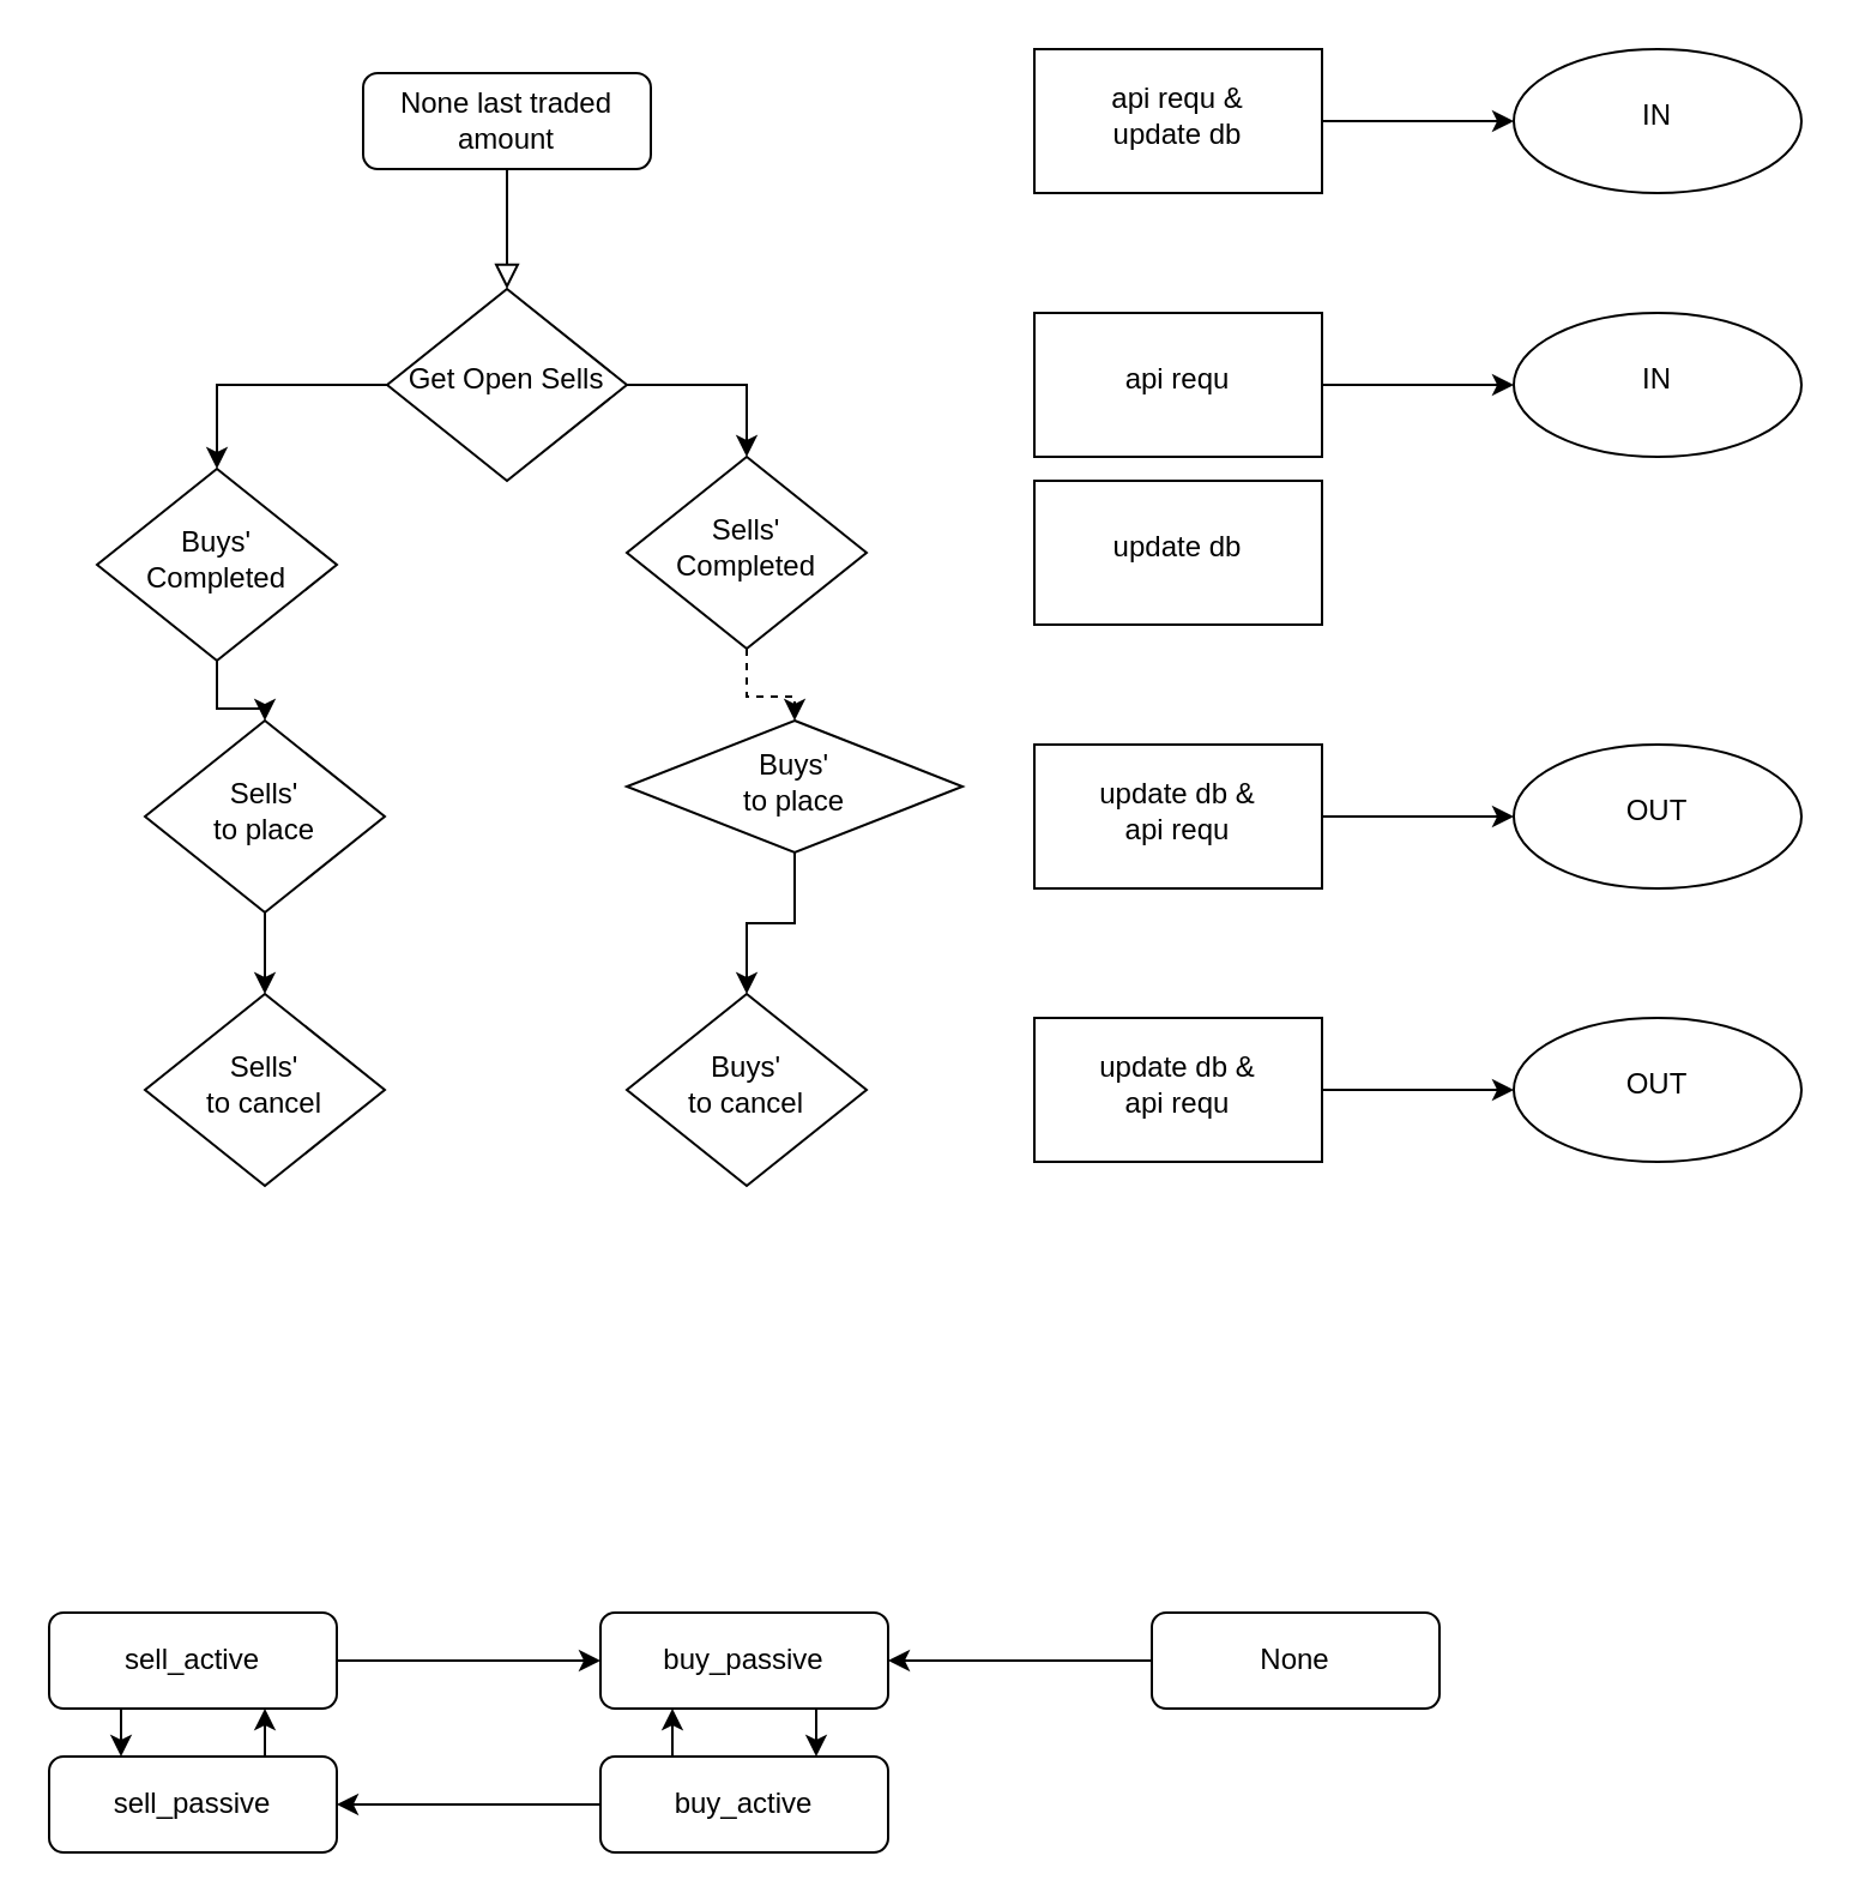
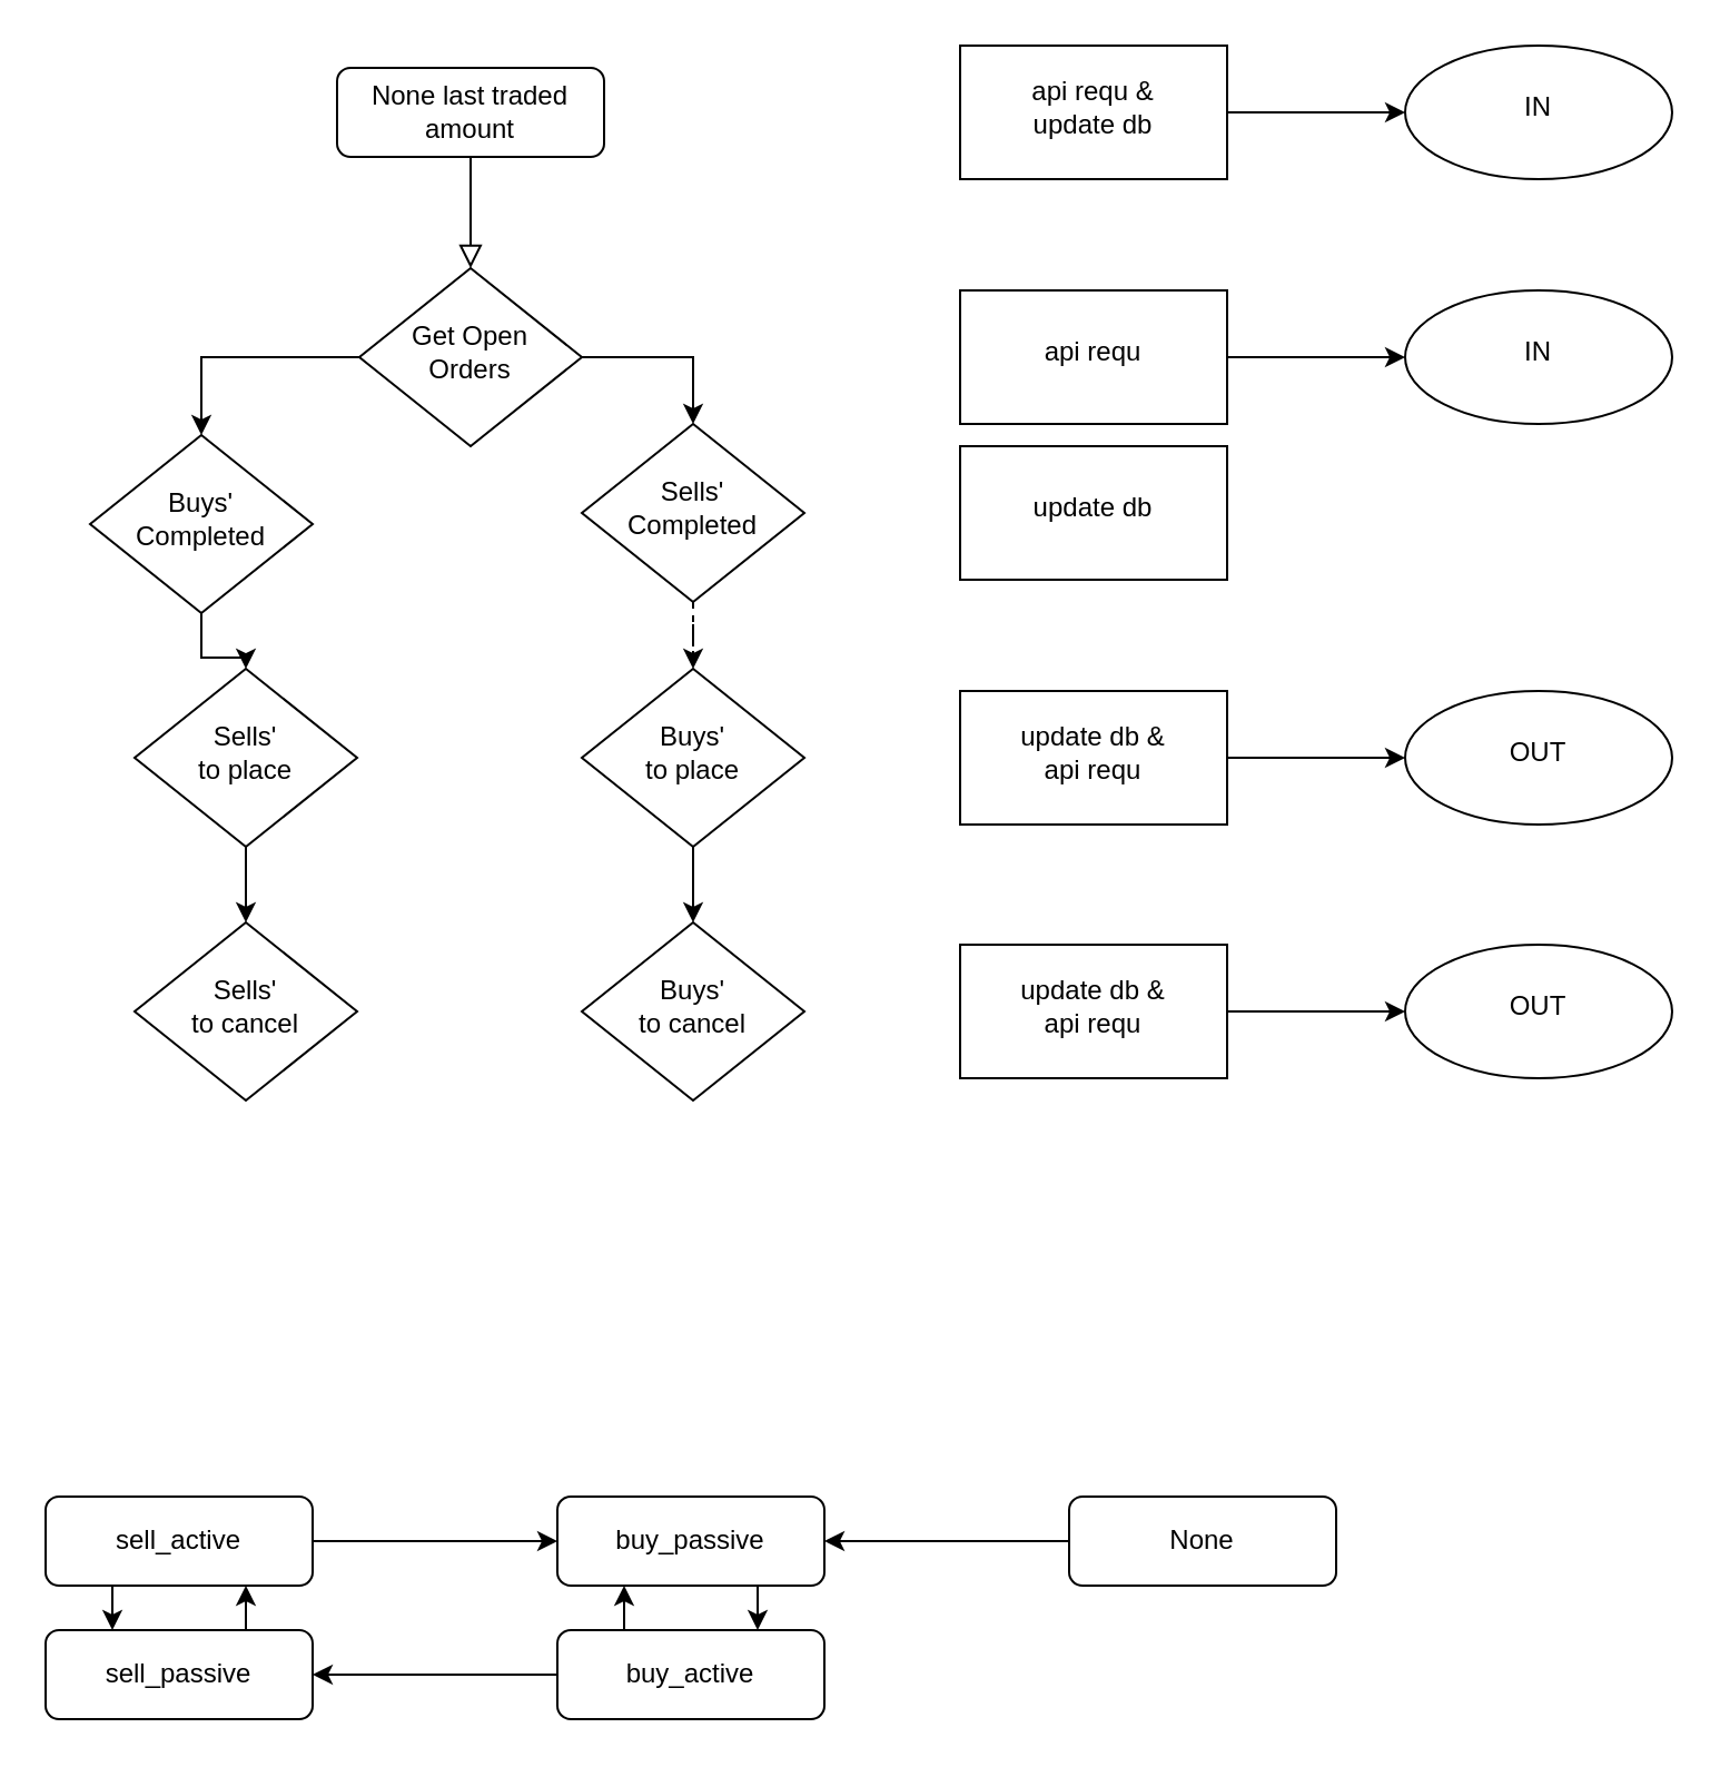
- <mxCell id="4" value="Get Open Sells" style="rhombus;whiteSpace=wrap;html=1;shadow=0;fontFamily=Helvetica;fontSize=12;align=center;strokeWidth=1;spacing=6;spacingTop=-4;" parent="1" vertex="1"><mxGeometry x="161" y="120" width="100" height="80" as="geometry" /></mxCell>
+ <mxCell id="4" value="Get Open Orders" style="rhombus;whiteSpace=wrap;html=1;shadow=0;fontFamily=Helvetica;fontSize=12;align=center;strokeWidth=1;spacing=6;spacingTop=-4;" parent="1" vertex="1"><mxGeometry x="161" y="120" width="100" height="80" as="geometry" /></mxCell>
- <mxCell id="9" value="&lt;div&gt;Buys' &lt;br&gt;&lt;/div&gt;&lt;div&gt;to place&lt;/div&gt;" style="rhombus;whiteSpace=wrap;html=1;shadow=0;fontFamily=Helvetica;fontSize=12;align=center;strokeWidth=1;spacing=6;spacingTop=-4;" parent="1" vertex="1"><mxGeometry x="261" y="300" width="140" height="55" as="geometry" /></mxCell>
+ <mxCell id="9" value="&lt;div&gt;Buys' &lt;br&gt;&lt;/div&gt;&lt;div&gt;to place&lt;/div&gt;" style="rhombus;whiteSpace=wrap;html=1;shadow=0;fontFamily=Helvetica;fontSize=12;align=center;strokeWidth=1;spacing=6;spacingTop=-4;" parent="1" vertex="1"><mxGeometry x="261" y="300" width="100" height="80" as="geometry" /></mxCell>
